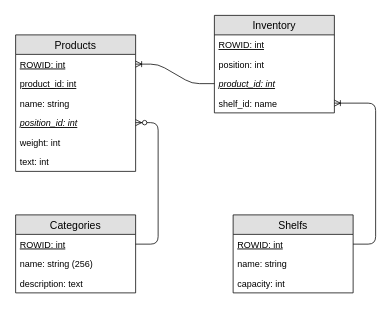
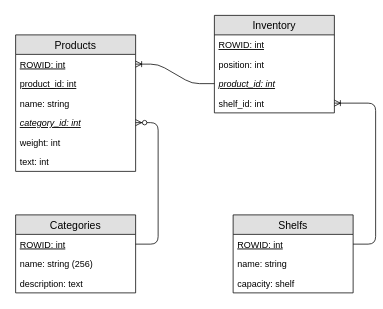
- <mxCell id="13" value="shelf_id: name" style="text;strokeColor=none;fillColor=none;spacingLeft=4;spacingRight=4;overflow=hidden;rotatable=0;points=[[0,0.5],[1,0.5]];portConstraint=eastwest;fontSize=12;" parent="9" vertex="1"><mxGeometry y="104" width="160" height="26" as="geometry" /></mxCell>
+ <mxCell id="13" value="shelf_id: int" style="text;strokeColor=none;fillColor=none;spacingLeft=4;spacingRight=4;overflow=hidden;rotatable=0;points=[[0,0.5],[1,0.5]];portConstraint=eastwest;fontSize=12;" parent="9" vertex="1"><mxGeometry y="104" width="160" height="26" as="geometry" /></mxCell>
- <mxCell id="6" value="position_id: int" style="text;strokeColor=none;fillColor=none;spacingLeft=4;spacingRight=4;overflow=hidden;rotatable=0;points=[[0,0.5],[1,0.5]];portConstraint=eastwest;fontSize=12;fontStyle=6" parent="2" vertex="1"><mxGeometry y="104" width="160" height="26" as="geometry" /></mxCell>
+ <mxCell id="6" value="category_id: int" style="text;strokeColor=none;fillColor=none;spacingLeft=4;spacingRight=4;overflow=hidden;rotatable=0;points=[[0,0.5],[1,0.5]];portConstraint=eastwest;fontSize=12;fontStyle=6" parent="2" vertex="1"><mxGeometry y="104" width="160" height="26" as="geometry" /></mxCell>
- <mxCell id="23" value="capacity: int" style="text;strokeColor=none;fillColor=none;spacingLeft=4;spacingRight=4;overflow=hidden;rotatable=0;points=[[0,0.5],[1,0.5]];portConstraint=eastwest;fontSize=12;" parent="20" vertex="1"><mxGeometry y="78" width="160" height="26" as="geometry" /></mxCell>
+ <mxCell id="23" value="capacity: shelf" style="text;strokeColor=none;fillColor=none;spacingLeft=4;spacingRight=4;overflow=hidden;rotatable=0;points=[[0,0.5],[1,0.5]];portConstraint=eastwest;fontSize=12;" parent="20" vertex="1"><mxGeometry y="78" width="160" height="26" as="geometry" /></mxCell>
